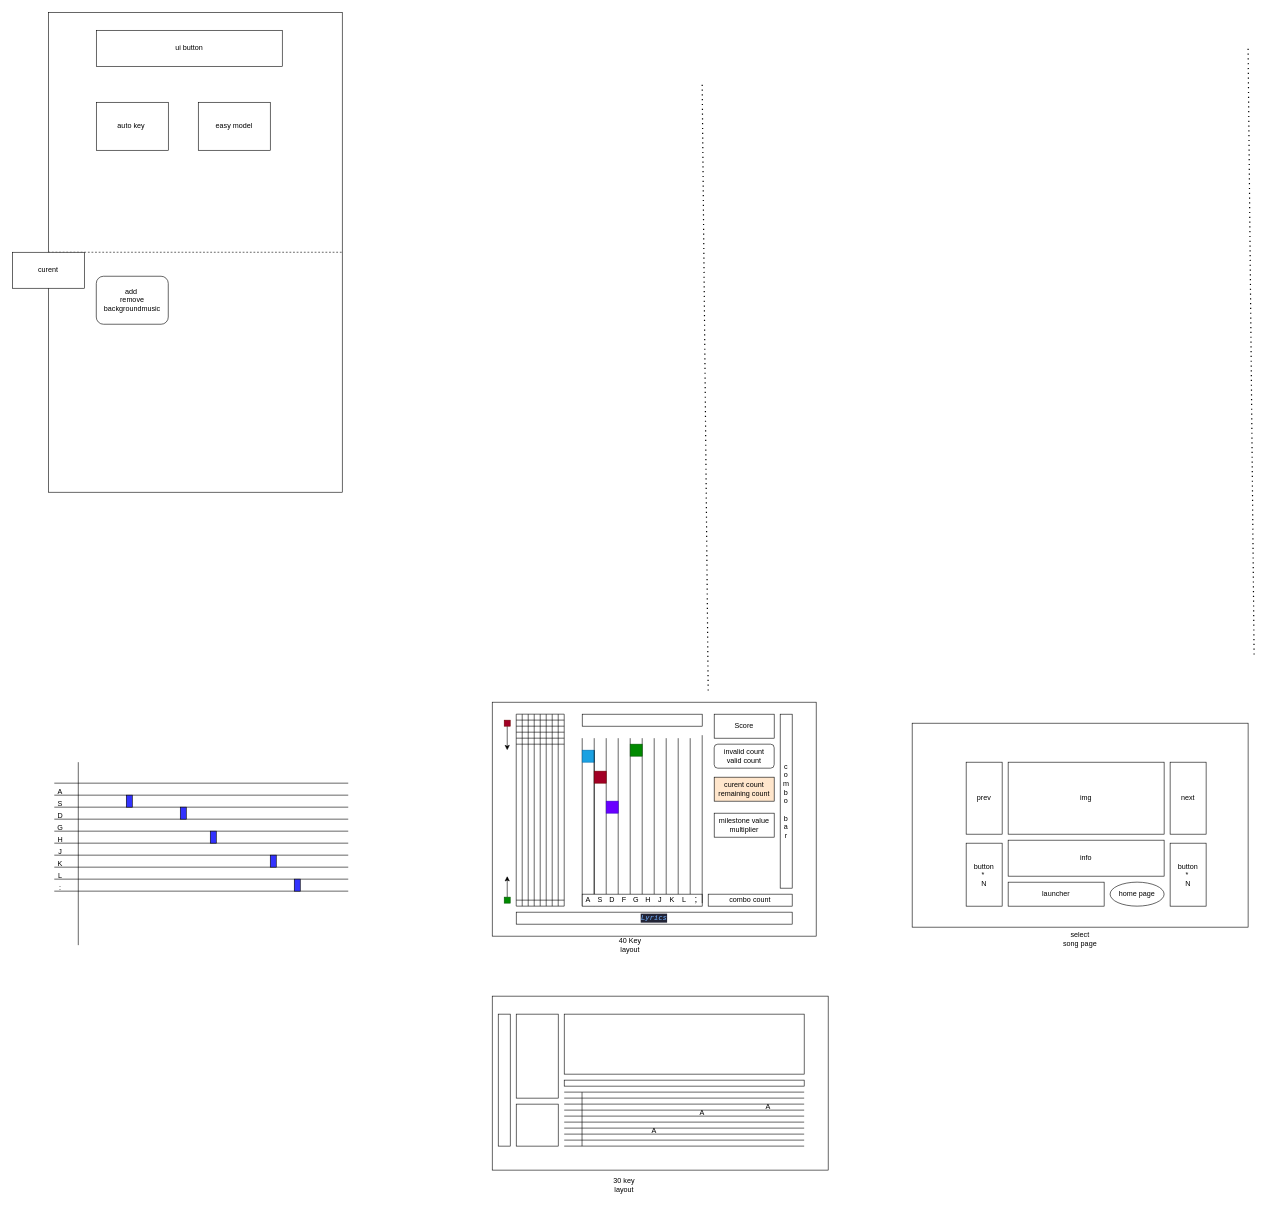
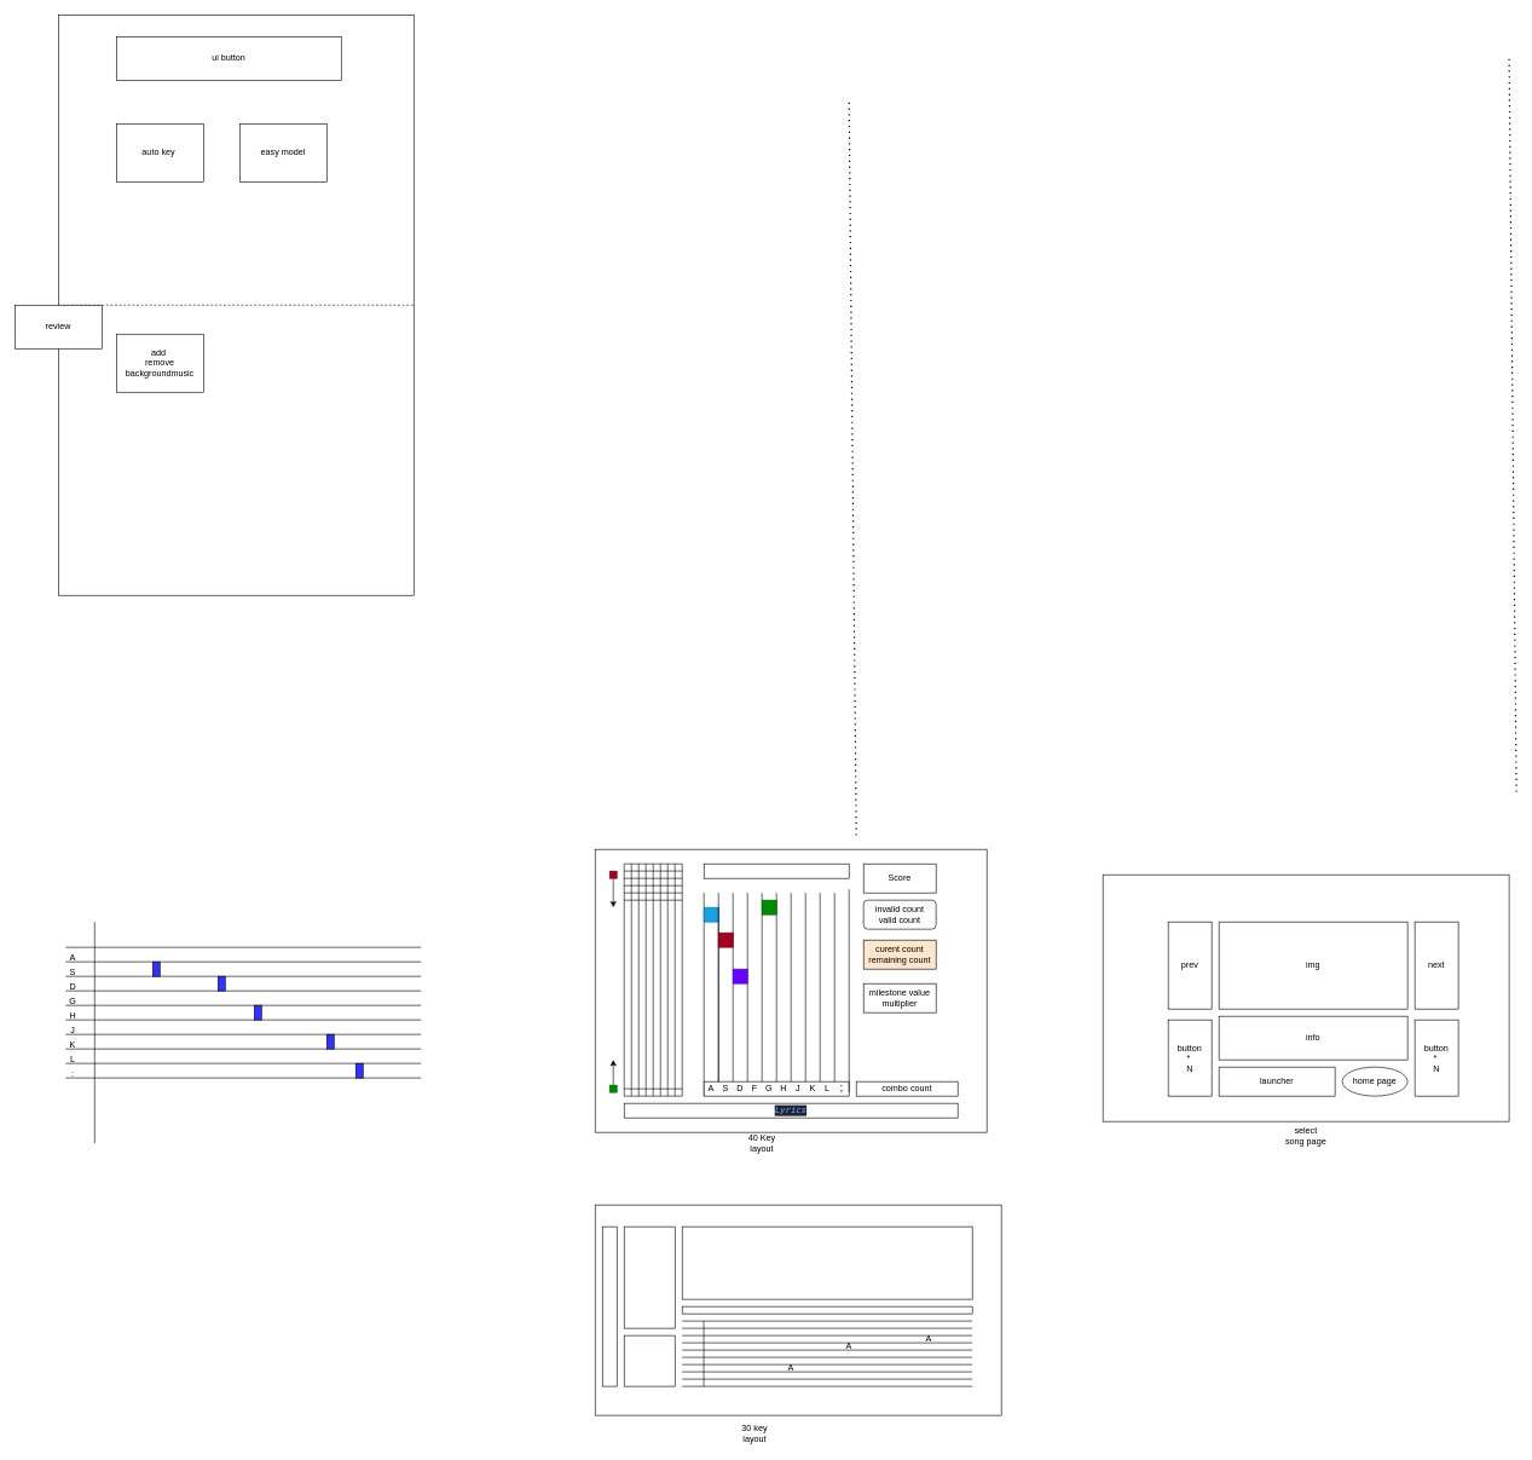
- <mxCell id="36" value="curent" style="rounded=0;whiteSpace=wrap;html=1;" parent="1" vertex="1"><mxGeometry x="20" y="420" width="120" height="60" as="geometry" /></mxCell>
+ <mxCell id="36" value="review" style="rounded=0;whiteSpace=wrap;html=1;" parent="1" vertex="1"><mxGeometry x="20" y="420" width="120" height="60" as="geometry" /></mxCell>
- <mxCell id="34" value="add&amp;nbsp;&lt;br&gt;remove backgroundmusic" style="whiteSpace=wrap;html=1;rounded=1;" parent="1" vertex="1"><mxGeometry x="160" y="460" width="120" height="80" as="geometry" /></mxCell>
+ <mxCell id="34" value="add&amp;nbsp;&lt;br&gt;remove backgroundmusic" style="rounded=0;whiteSpace=wrap;html=1;" parent="1" vertex="1"><mxGeometry x="160" y="460" width="120" height="80" as="geometry" /></mxCell>
- <mxCell id="94" value="c&lt;br&gt;o&lt;br&gt;m&lt;br&gt;b&lt;br&gt;o&lt;br&gt;&lt;br&gt;b&lt;br&gt;a&lt;br&gt;r" style="rounded=0;whiteSpace=wrap;html=1;" parent="1" vertex="1"><mxGeometry x="1300" y="1190" width="20" height="290" as="geometry" /></mxCell>
